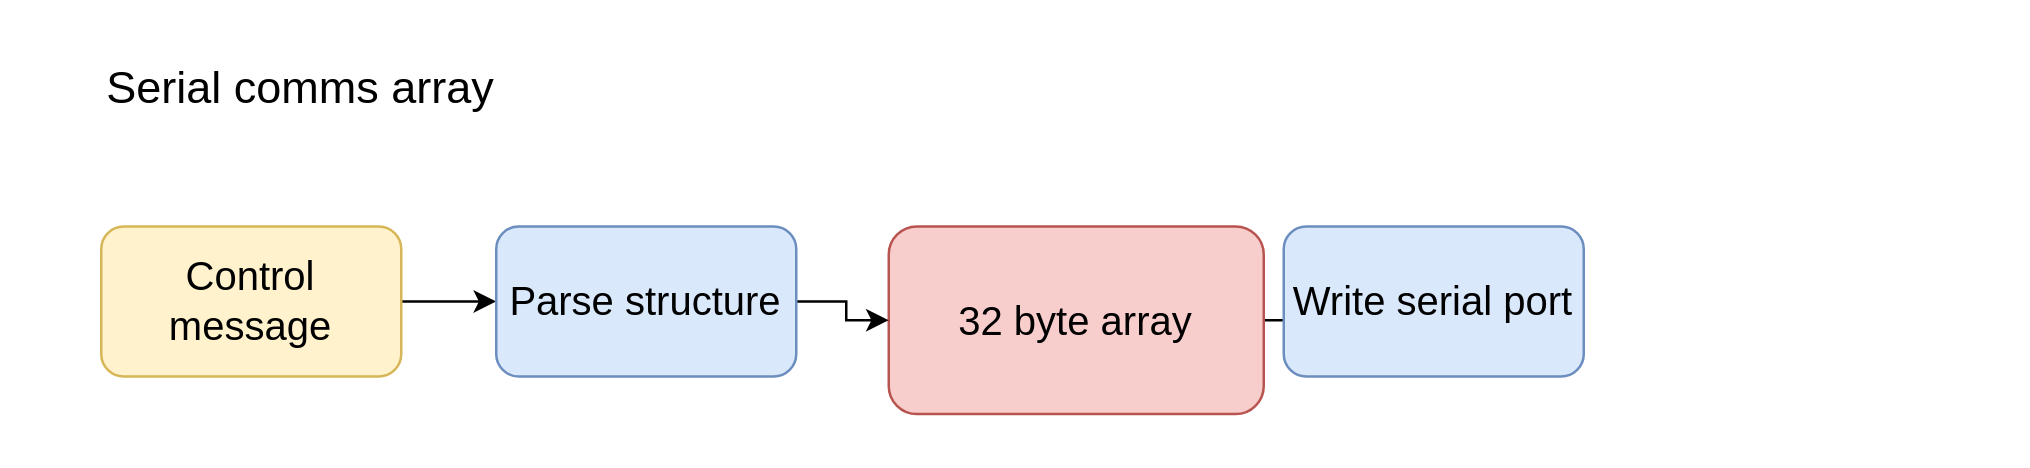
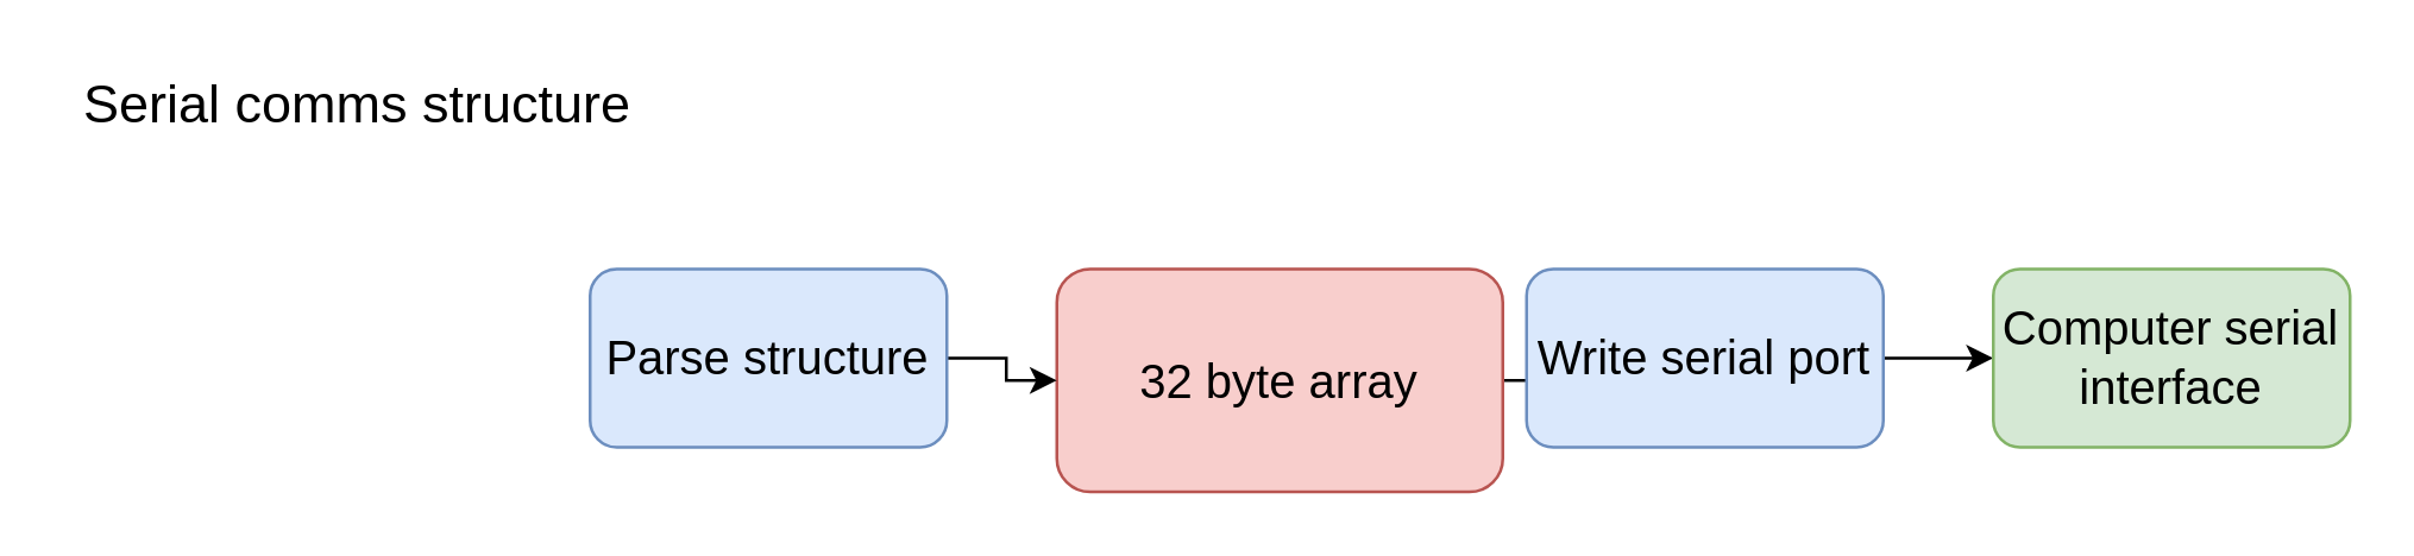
- <mxCell id="2" value="Serial comms array" style="text;html=1;align=center;verticalAlign=middle;whiteSpace=wrap;rounded=0;fontSize=18;" vertex="1" parent="1"><mxGeometry x="20" y="20" width="200" height="30" as="geometry" /></mxCell>
+ <mxCell id="2" value="Serial comms structure" style="text;html=1;align=center;verticalAlign=middle;whiteSpace=wrap;rounded=0;fontSize=18;" vertex="1" parent="1"><mxGeometry x="20" y="20" width="200" height="30" as="geometry" /></mxCell>
- <mxCell id="4" value="Control message" style="rounded=1;whiteSpace=wrap;html=1;fontSize=16;fillColor=#fff2cc;strokeColor=#d6b656;" vertex="1" parent="1"><mxGeometry x="40" y="90" width="120" height="60" as="geometry" /></mxCell>
- <mxCell id="3" value="" style="edgeStyle=orthogonalEdgeStyle;rounded=0;orthogonalLoop=1;jettySize=auto;html=1;" edge="1" parent="1" source="4" target="8"><mxGeometry relative="1" as="geometry" /></mxCell>
+ <mxCell id="9" value="" style="edgeStyle=orthogonalEdgeStyle;rounded=0;orthogonalLoop=1;jettySize=auto;html=1;" edge="1" parent="1" source="10" target="11"><mxGeometry relative="1" as="geometry" /></mxCell>
+ <mxCell id="11" value="Computer serial interface" style="rounded=1;whiteSpace=wrap;html=1;fontSize=16;fillColor=#d5e8d4;strokeColor=#82b366;" vertex="1" parent="1"><mxGeometry x="670" y="90" width="120" height="60" as="geometry" /></mxCell>
